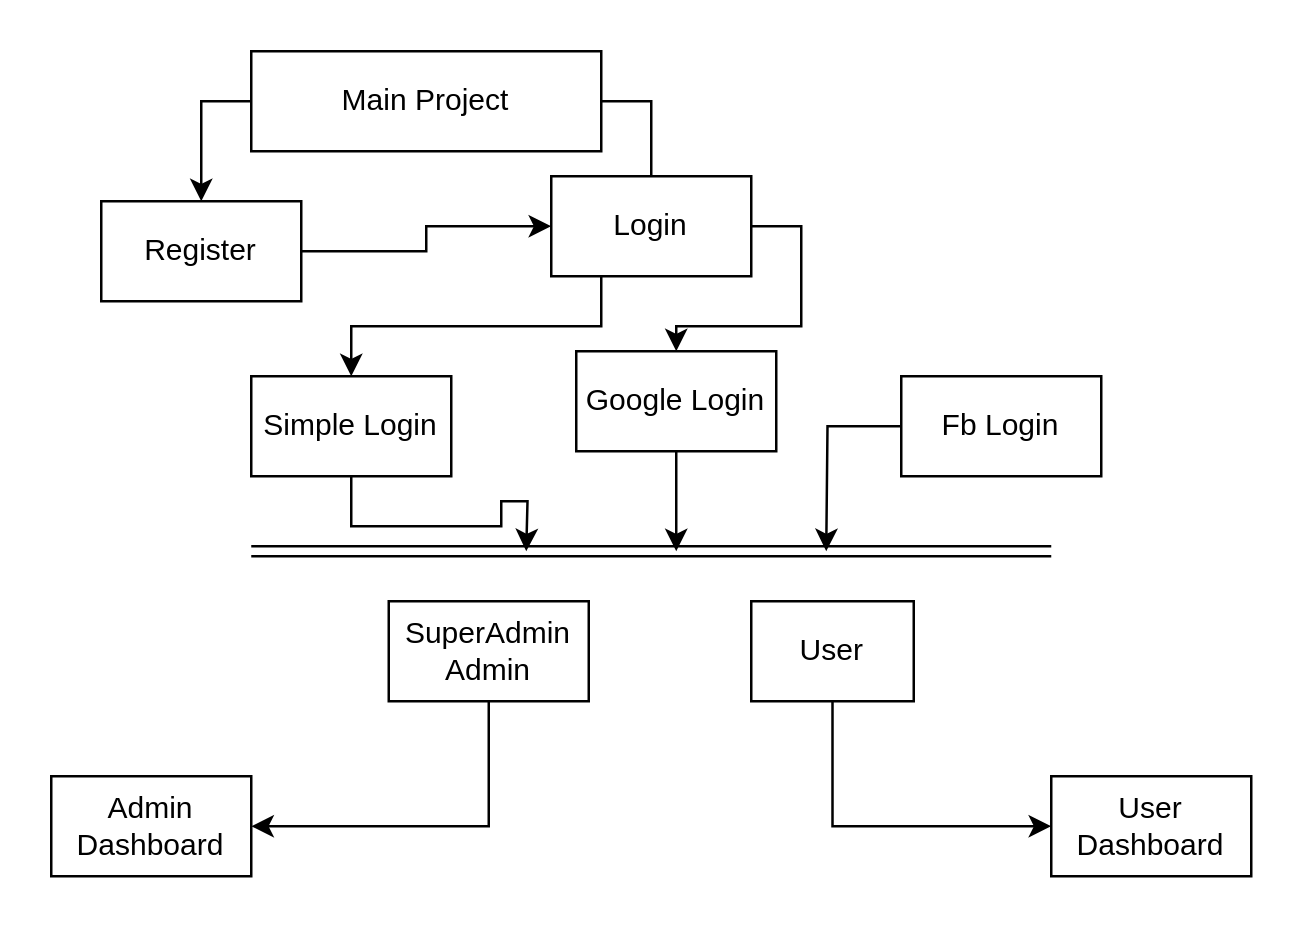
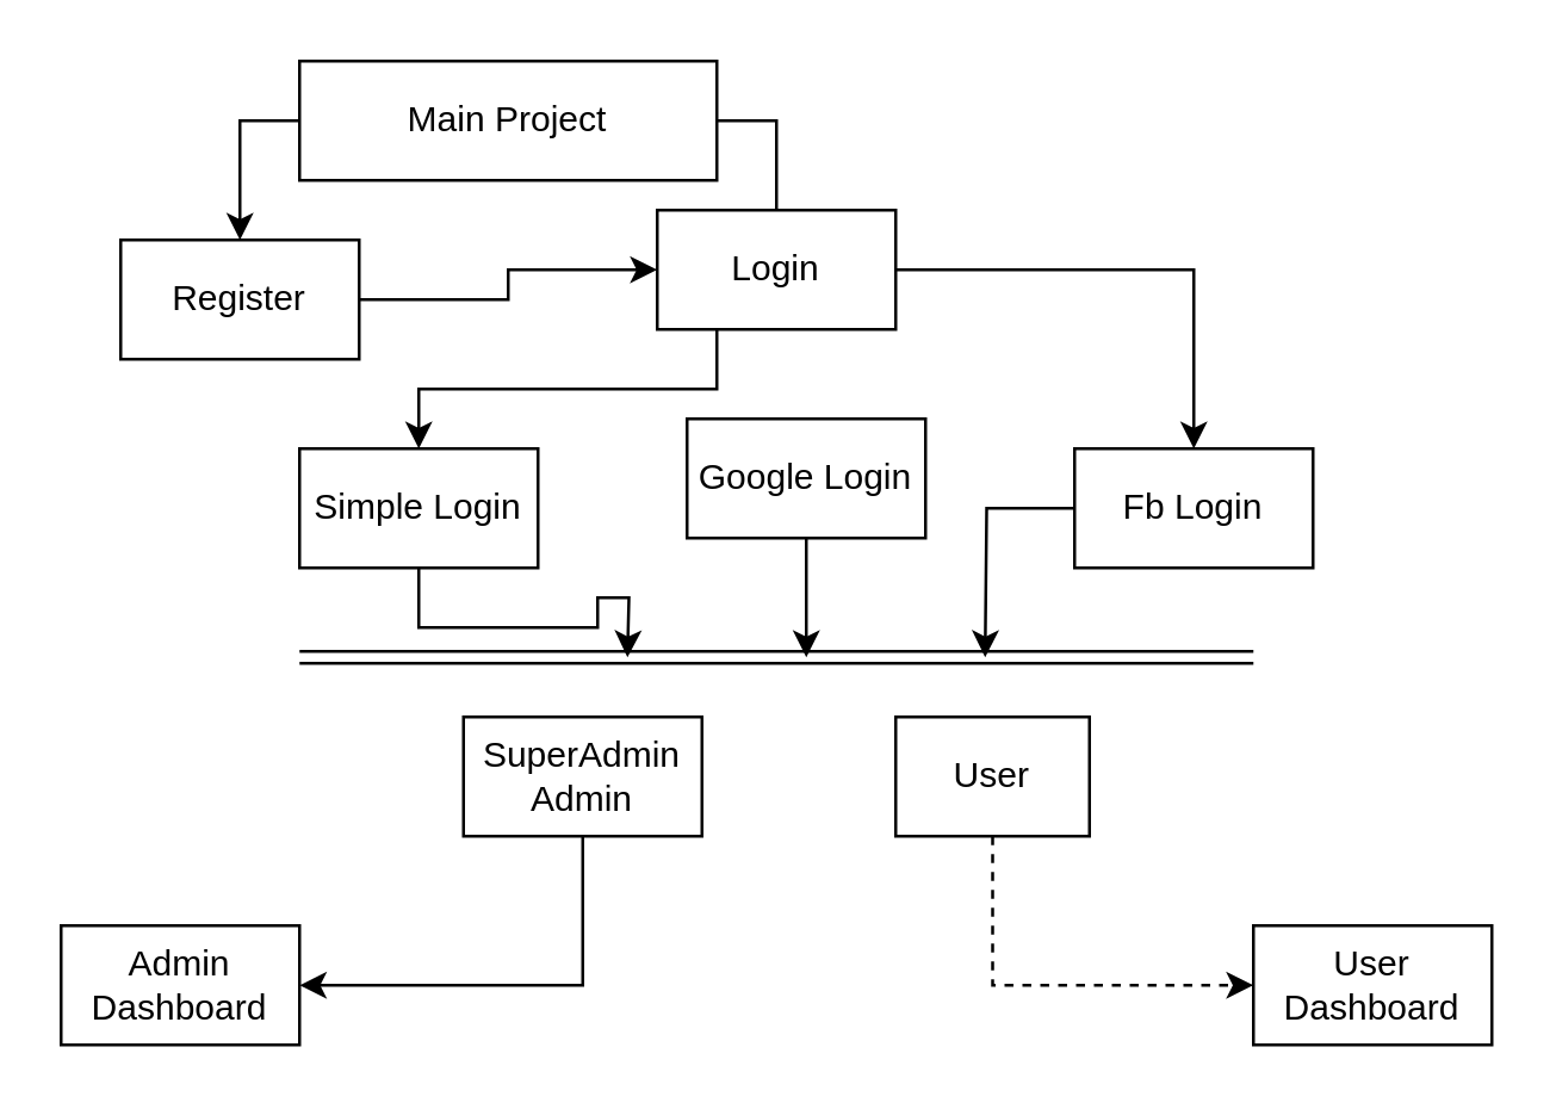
- <mxCell id="8" style="edgeStyle=orthogonalEdgeStyle;rounded=0;orthogonalLoop=1;jettySize=auto;html=1;exitX=1;exitY=0.5;exitDx=0;exitDy=0;" edge="1" parent="1" source="10" target="14"><mxGeometry relative="1" as="geometry" /></mxCell>
+ <mxCell id="8" style="edgeStyle=orthogonalEdgeStyle;rounded=0;orthogonalLoop=1;jettySize=auto;html=1;exitX=1;exitY=0.5;exitDx=0;exitDy=0;entryX=0.5;entryY=0;entryDx=0;entryDy=0;" edge="1" parent="1" source="10" target="16"><mxGeometry relative="1" as="geometry" /></mxCell>
- <mxCell id="19" style="edgeStyle=orthogonalEdgeStyle;rounded=0;orthogonalLoop=1;jettySize=auto;html=1;exitX=0.5;exitY=1;exitDx=0;exitDy=0;entryX=0;entryY=0.5;entryDx=0;entryDy=0;" edge="1" parent="1" source="20" target="23"><mxGeometry relative="1" as="geometry" /></mxCell>
+ <mxCell id="19" style="edgeStyle=orthogonalEdgeStyle;rounded=0;orthogonalLoop=1;jettySize=auto;html=1;exitX=0.5;exitY=1;exitDx=0;exitDy=0;entryX=0;entryY=0.5;entryDx=0;entryDy=0;dashed=1;" edge="1" parent="1" source="20" target="23"><mxGeometry relative="1" as="geometry" /></mxCell>
